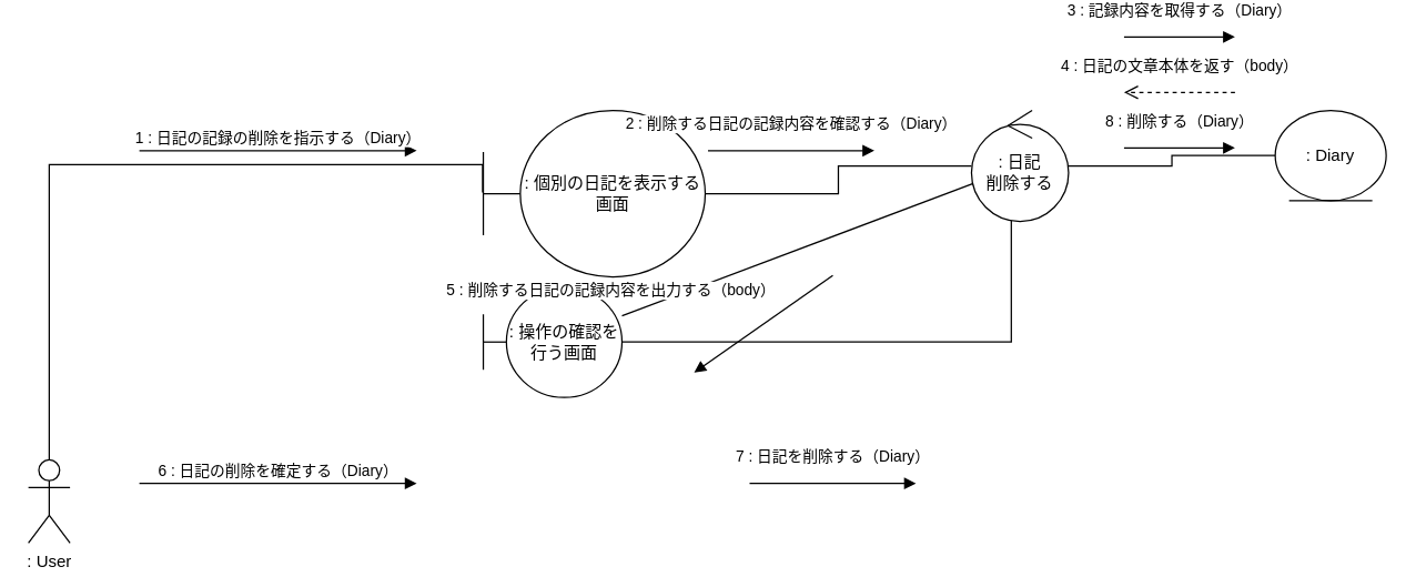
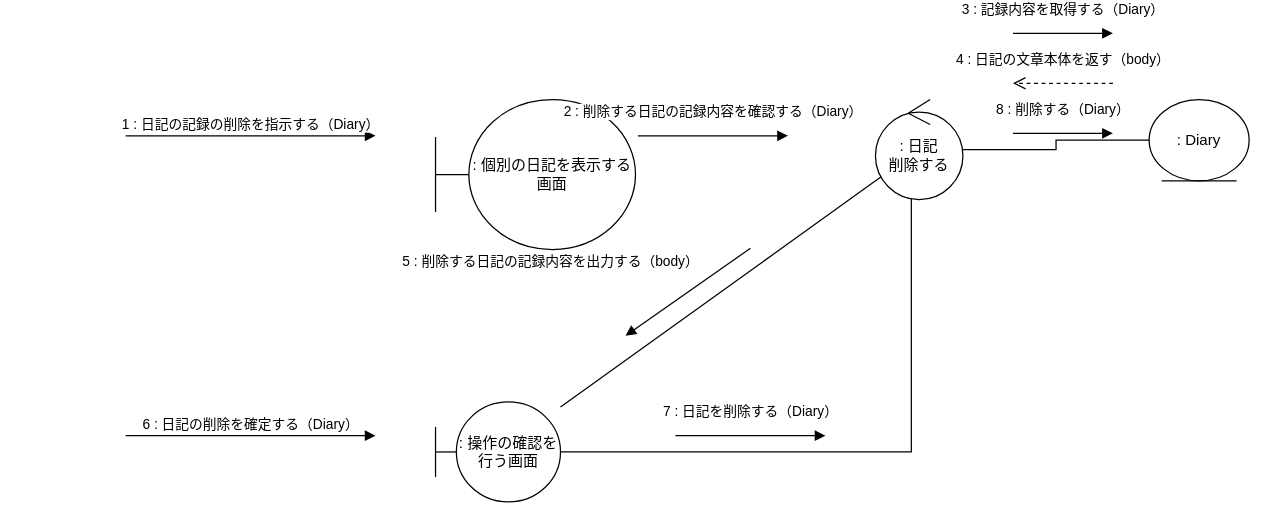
- <mxCell id="2" style="edgeStyle=orthogonalEdgeStyle;html=1;entryX=-0.003;entryY=0.494;entryDx=0;entryDy=0;entryPerimeter=0;rounded=0;endArrow=none;endFill=0;" parent="1" source="3" target="5" edge="1"><mxGeometry relative="1" as="geometry"><Array as="points"><mxPoint x="35" y="112" /></Array></mxGeometry></mxCell>
- <mxCell id="4" style="edgeStyle=orthogonalEdgeStyle;rounded=0;html=1;endArrow=none;endFill=0;" parent="1" source="5" target="13" edge="1"><mxGeometry relative="1" as="geometry" /></mxCell>
- <mxCell id="8" value=": 操作の確認を行う画面" style="shape=umlBoundary;whiteSpace=wrap;html=1;" parent="1" vertex="1"><mxGeometry x="348" y="200" width="100" height="80" as="geometry" /></mxCell>
+ <mxCell id="8" value=": 操作の確認を行う画面" style="shape=umlBoundary;whiteSpace=wrap;html=1;" parent="1" vertex="1"><mxGeometry x="348" y="315" width="100" height="80" as="geometry" /></mxCell>
- <mxCell id="3" value=": User" style="shape=umlActor;verticalLabelPosition=bottom;verticalAlign=top;html=1;outlineConnect=0;" parent="1" vertex="1"><mxGeometry x="20" y="325" width="30" height="60" as="geometry" /></mxCell>
